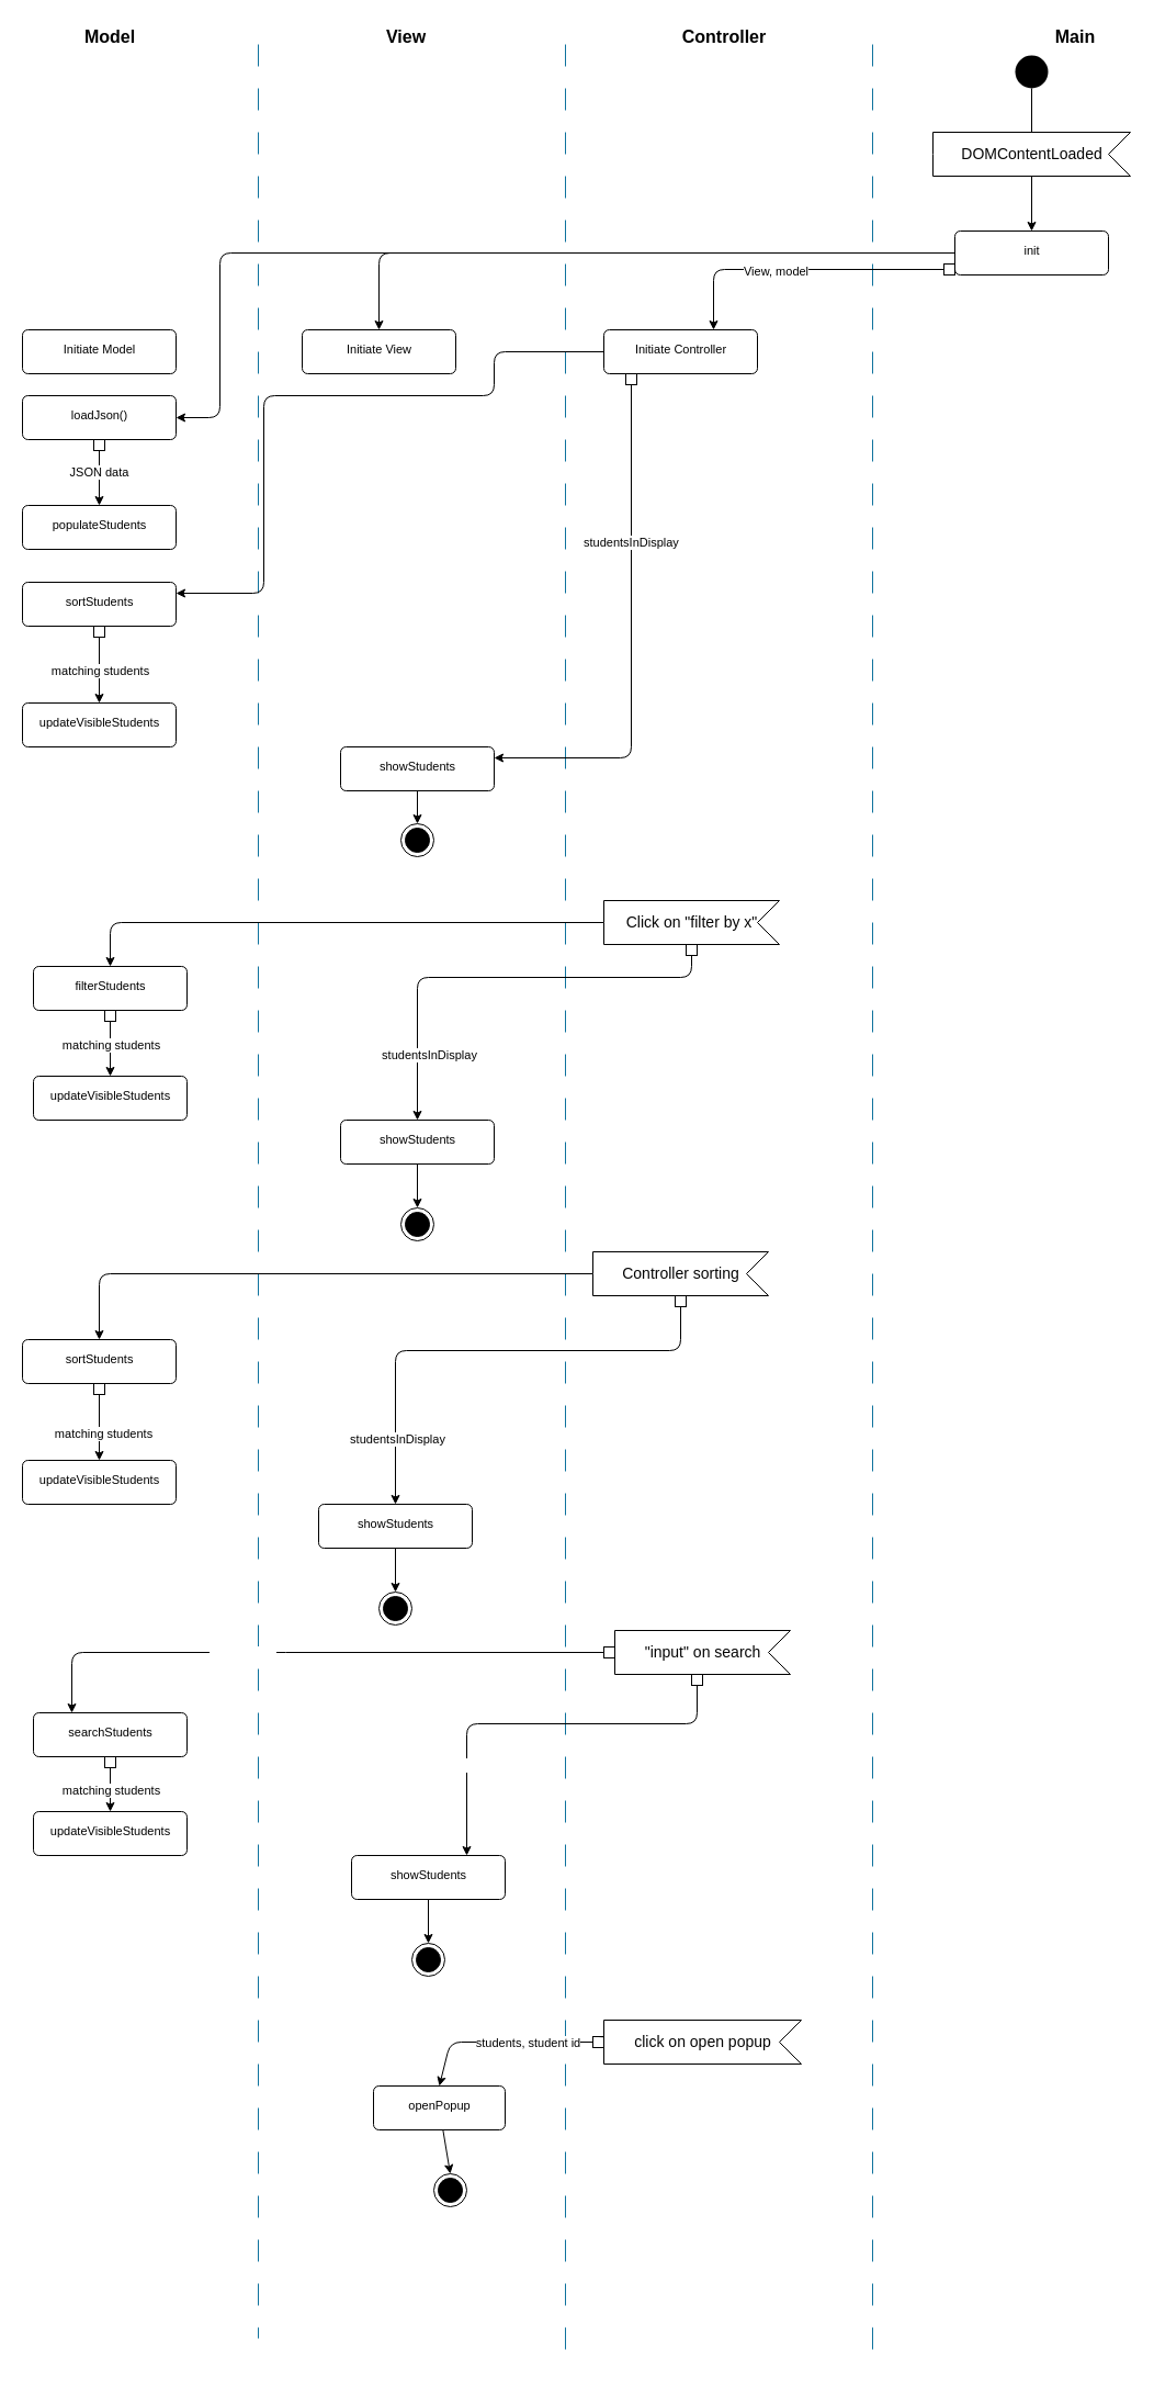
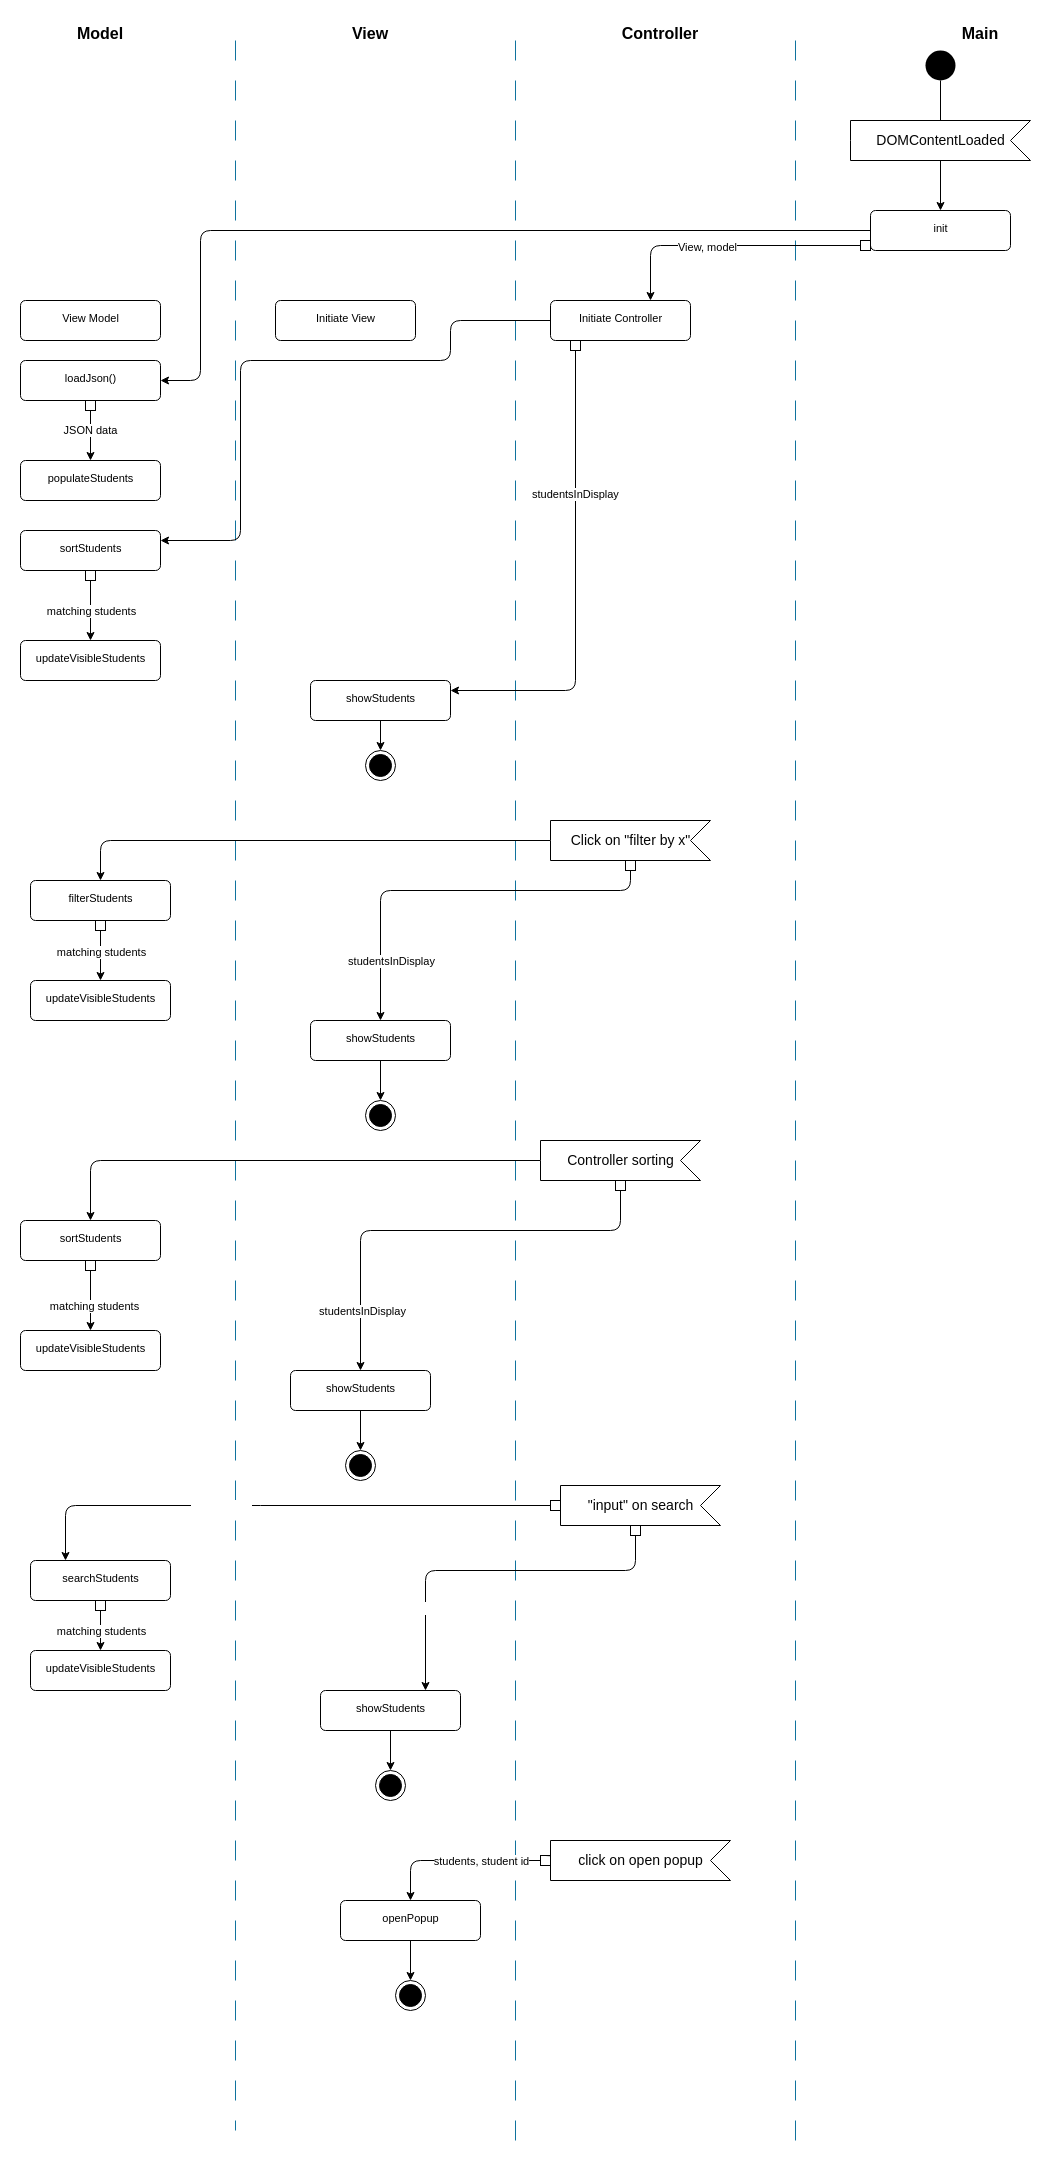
- <mxCell id="18" style="edgeStyle=none;html=1;entryX=0.5;entryY=0;entryDx=0;entryDy=0;fontSize=16;" parent="1" source="11" target="15" edge="1"><mxGeometry relative="1" as="geometry"><mxPoint x="870" y="230" as="sourcePoint" /><mxPoint x="90" y="300" as="targetPoint" /><Array as="points"><mxPoint x="345" y="230" /></Array></mxGeometry></mxCell>
- <mxCell id="12" value="&lt;font style=&quot;font-size: 11px&quot;&gt;Initiate Model&lt;/font&gt;" style="html=1;align=center;verticalAlign=top;rounded=1;absoluteArcSize=1;arcSize=10;dashed=0;fontSize=16;" parent="1" vertex="1"><mxGeometry x="20" y="300" width="140" height="40" as="geometry" /></mxCell>
+ <mxCell id="12" value="&lt;font style=&quot;font-size: 11px&quot;&gt;View Model&lt;/font&gt;" style="html=1;align=center;verticalAlign=top;rounded=1;absoluteArcSize=1;arcSize=10;dashed=0;fontSize=16;" parent="1" vertex="1"><mxGeometry x="20" y="300" width="140" height="40" as="geometry" /></mxCell>
- <mxCell id="61" value="&lt;font style=&quot;font-size: 11px&quot;&gt;openPopup&lt;/font&gt;" style="html=1;align=center;verticalAlign=top;rounded=1;absoluteArcSize=1;arcSize=10;dashed=0;fontSize=16;" parent="1" vertex="1"><mxGeometry x="340" y="1900" width="120" height="40" as="geometry" /></mxCell>
+ <mxCell id="61" value="&lt;font style=&quot;font-size: 11px&quot;&gt;openPopup&lt;/font&gt;" style="html=1;align=center;verticalAlign=top;rounded=1;absoluteArcSize=1;arcSize=10;dashed=0;fontSize=16;" parent="1" vertex="1"><mxGeometry x="340" y="1900" width="140" height="40" as="geometry" /></mxCell>
